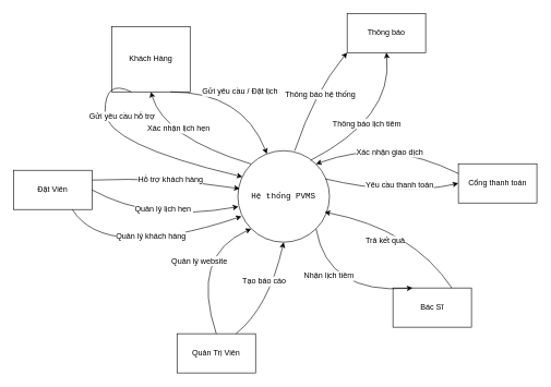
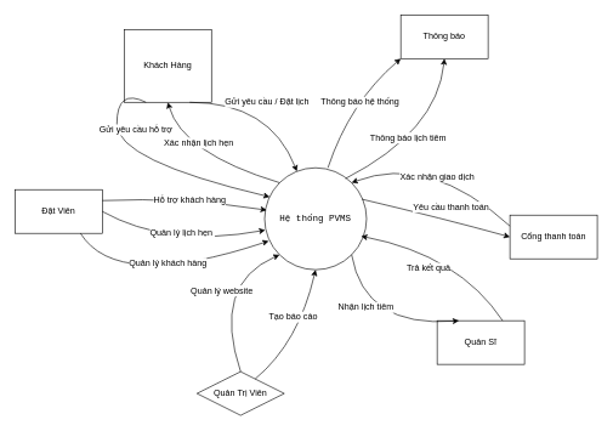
- <mxCell id="8" value="Thông báo" style="rounded=0;whiteSpace=wrap;html=1;" parent="1" vertex="1"><mxGeometry x="530" y="20" width="120" height="60" as="geometry" /></mxCell>
+ <mxCell id="8" value="Thông báo" style="rounded=0;whiteSpace=wrap;html=1;" parent="1" vertex="1"><mxGeometry x="550" y="20" width="120" height="60" as="geometry" /></mxCell>
- <mxCell id="7" value="Cổng thanh toán" style="rounded=0;whiteSpace=wrap;html=1;" parent="1" vertex="1"><mxGeometry x="700" y="250" width="120" height="60" as="geometry" /></mxCell>
+ <mxCell id="7" value="Cổng thanh toán" style="rounded=0;whiteSpace=wrap;html=1;" parent="1" vertex="1"><mxGeometry x="700" y="295" width="120" height="60" as="geometry" /></mxCell>
- <mxCell id="6" value="Bác Sĩ" style="rounded=0;whiteSpace=wrap;html=1;" parent="1" vertex="1"><mxGeometry x="600" y="440" width="120" height="60" as="geometry" /></mxCell>
+ <mxCell id="6" value="Quản Sĩ" style="rounded=0;whiteSpace=wrap;html=1;" parent="1" vertex="1"><mxGeometry x="600" y="440" width="120" height="60" as="geometry" /></mxCell>
- <mxCell id="5" value="Quản Trị Viên" style="rounded=0;whiteSpace=wrap;html=1;" parent="1" vertex="1"><mxGeometry x="270" y="510" width="120" height="60" as="geometry" /></mxCell>
+ <mxCell id="5" value="Quản Trị Viên" style="rhombus;whiteSpace=wrap;html=1;" parent="1" vertex="1"><mxGeometry x="270" y="510" width="120" height="60" as="geometry" /></mxCell>
